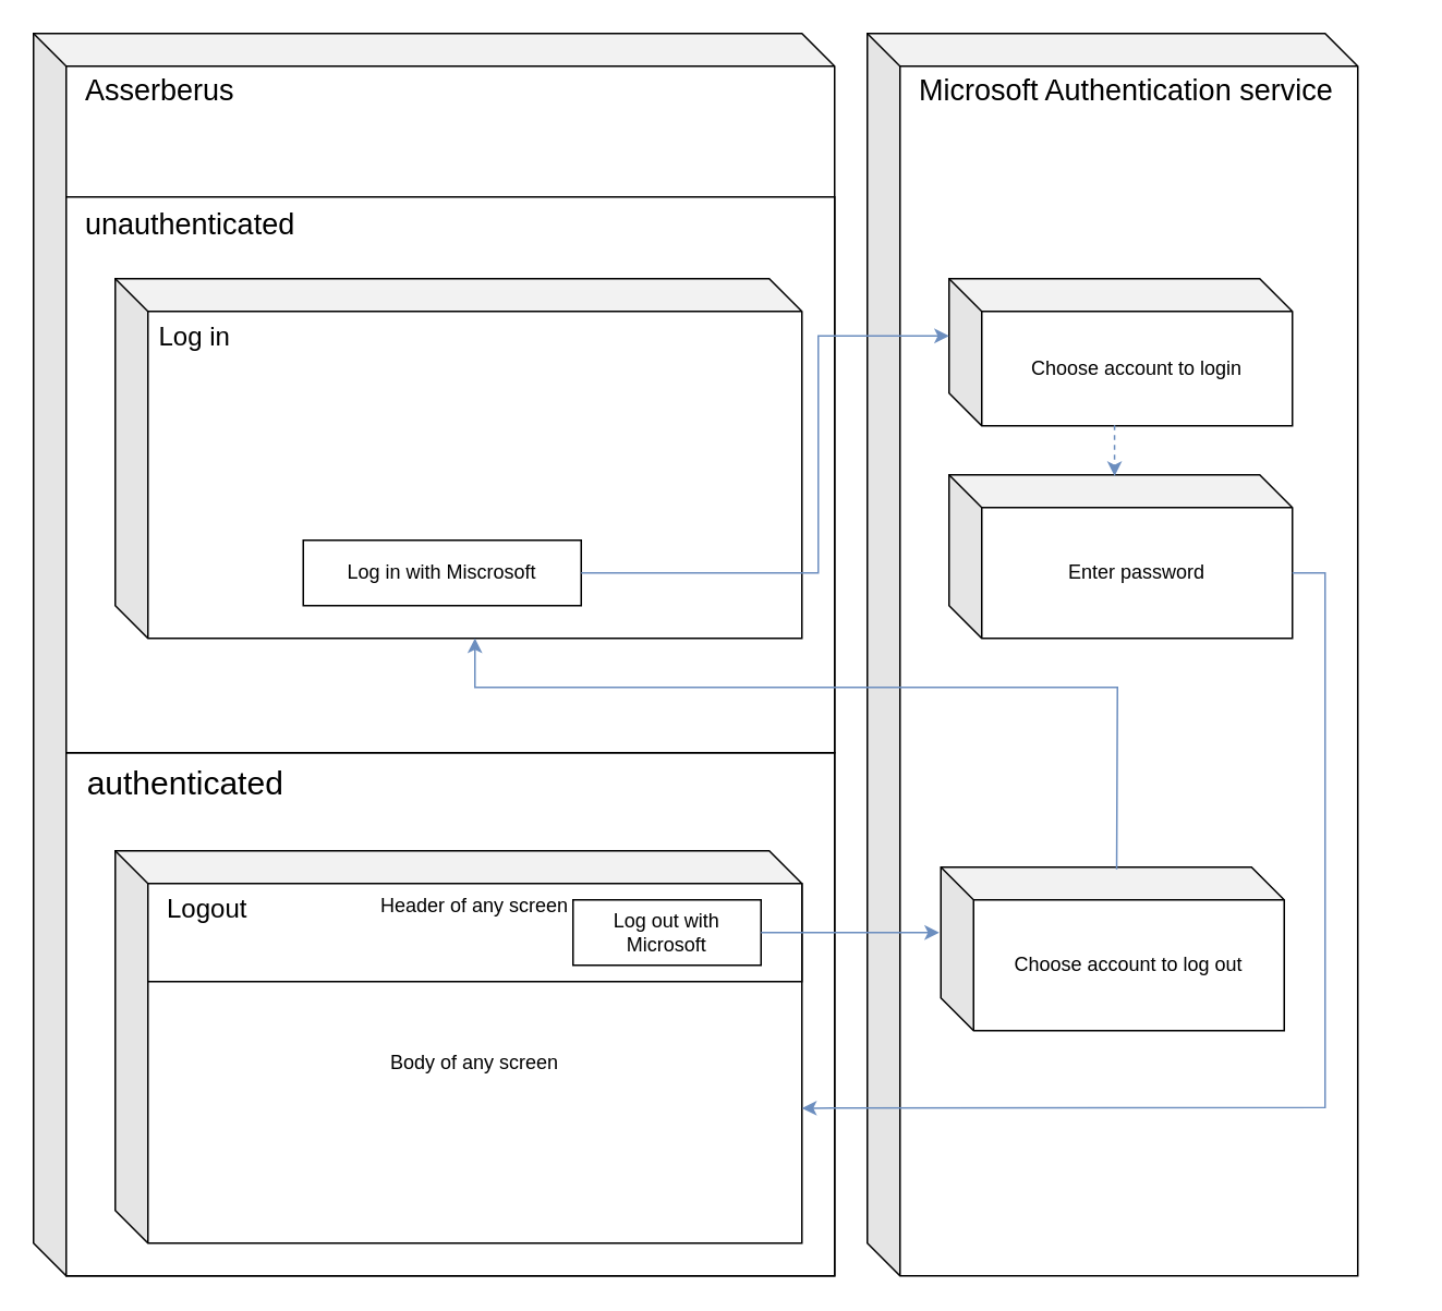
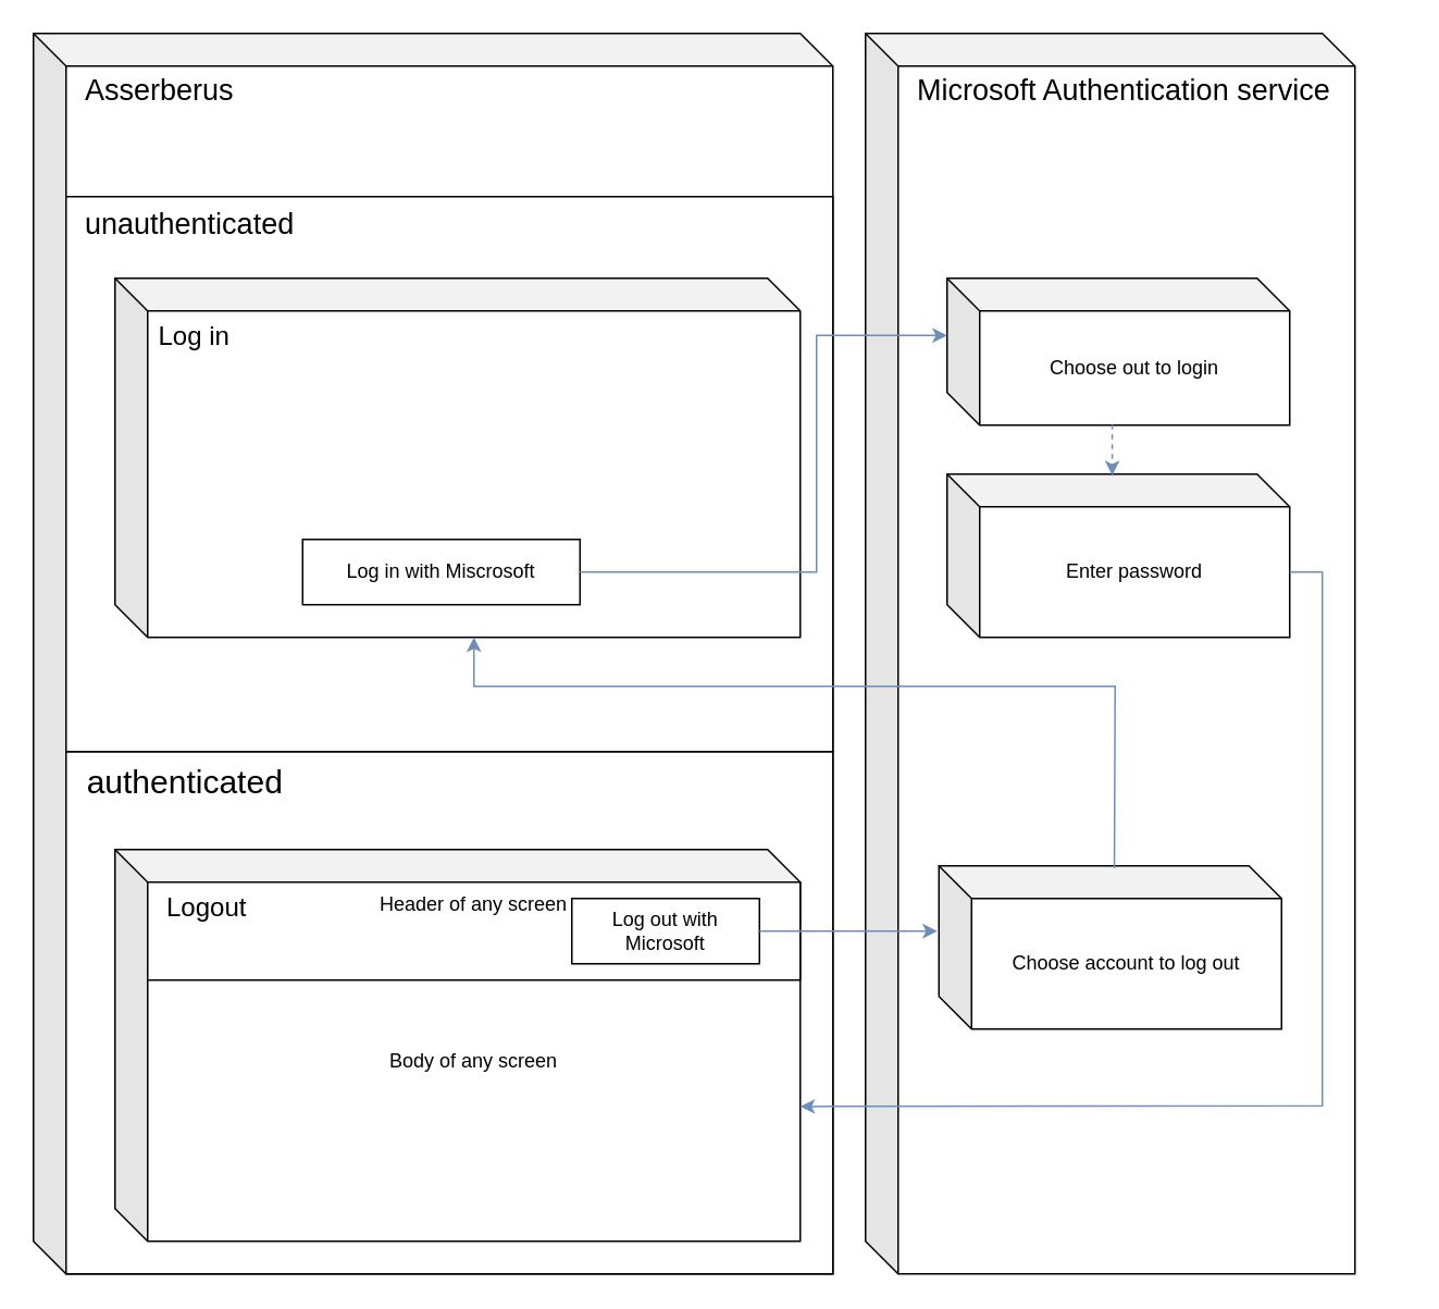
- <mxCell id="13" value="Choose account to login" style="shape=cube;whiteSpace=wrap;html=1;boundedLbl=1;backgroundOutline=1;darkOpacity=0.05;darkOpacity2=0.1;" vertex="1" parent="1"><mxGeometry x="580" y="170" width="210" height="90" as="geometry" /></mxCell>
+ <mxCell id="13" value="Choose out to login" style="shape=cube;whiteSpace=wrap;html=1;boundedLbl=1;backgroundOutline=1;darkOpacity=0.05;darkOpacity2=0.1;" vertex="1" parent="1"><mxGeometry x="580" y="170" width="210" height="90" as="geometry" /></mxCell>
